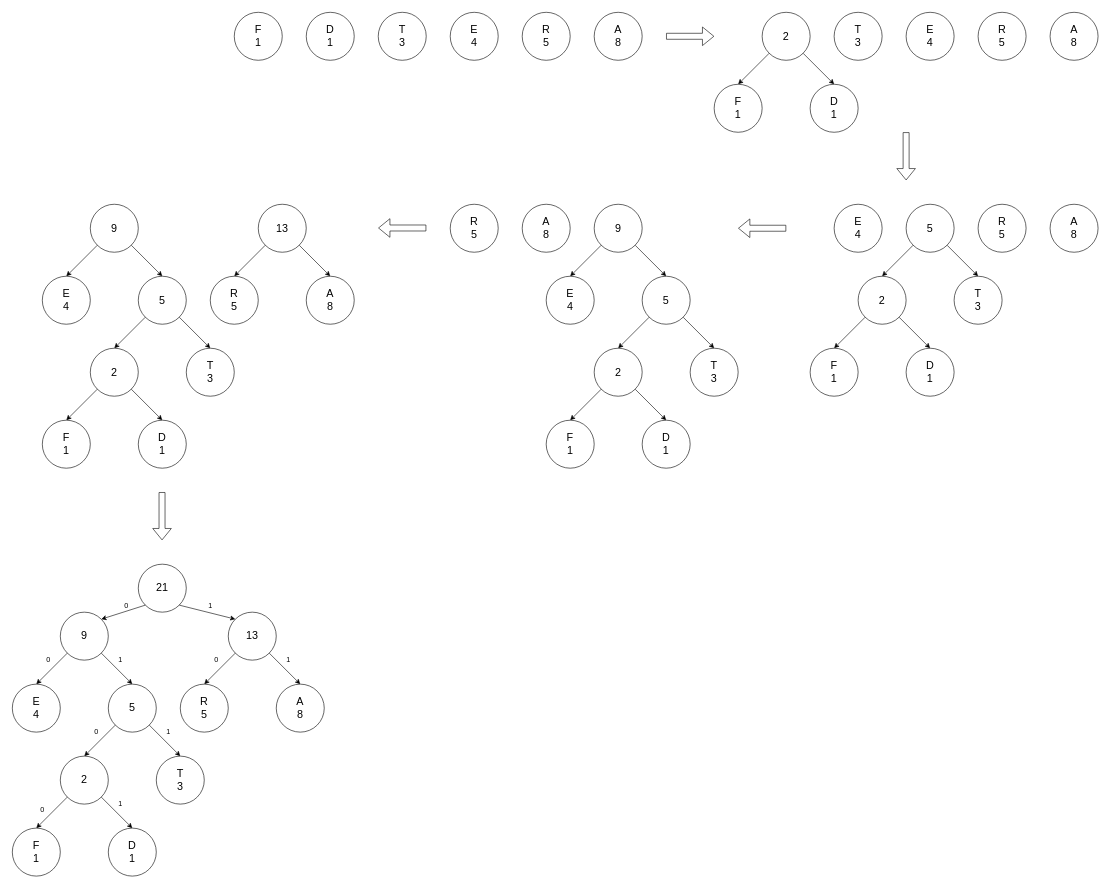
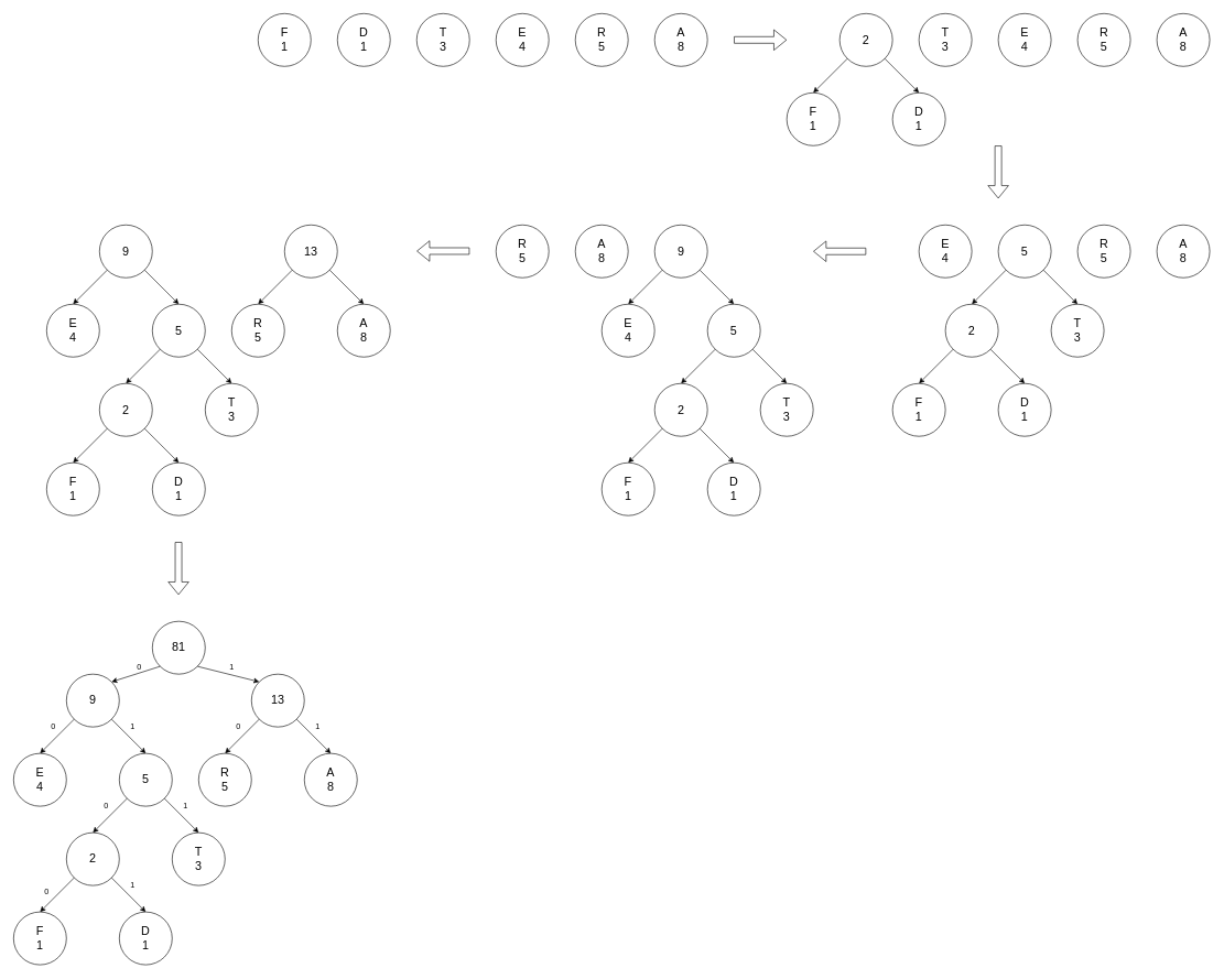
- <mxCell id="85" value="&lt;span style=&quot;font-size: 18px&quot;&gt;21&lt;br&gt;&lt;/span&gt;" style="ellipse;whiteSpace=wrap;html=1;aspect=fixed;" vertex="1" parent="1"><mxGeometry y="940" width="80" height="80" as="geometry" x="230" /></mxCell>
+ <mxCell id="85" value="&lt;span style=&quot;font-size: 18px&quot;&gt;81&lt;br&gt;&lt;/span&gt;" style="ellipse;whiteSpace=wrap;html=1;aspect=fixed;" vertex="1" parent="1"><mxGeometry y="940" width="80" height="80" as="geometry" x="230" /></mxCell>
